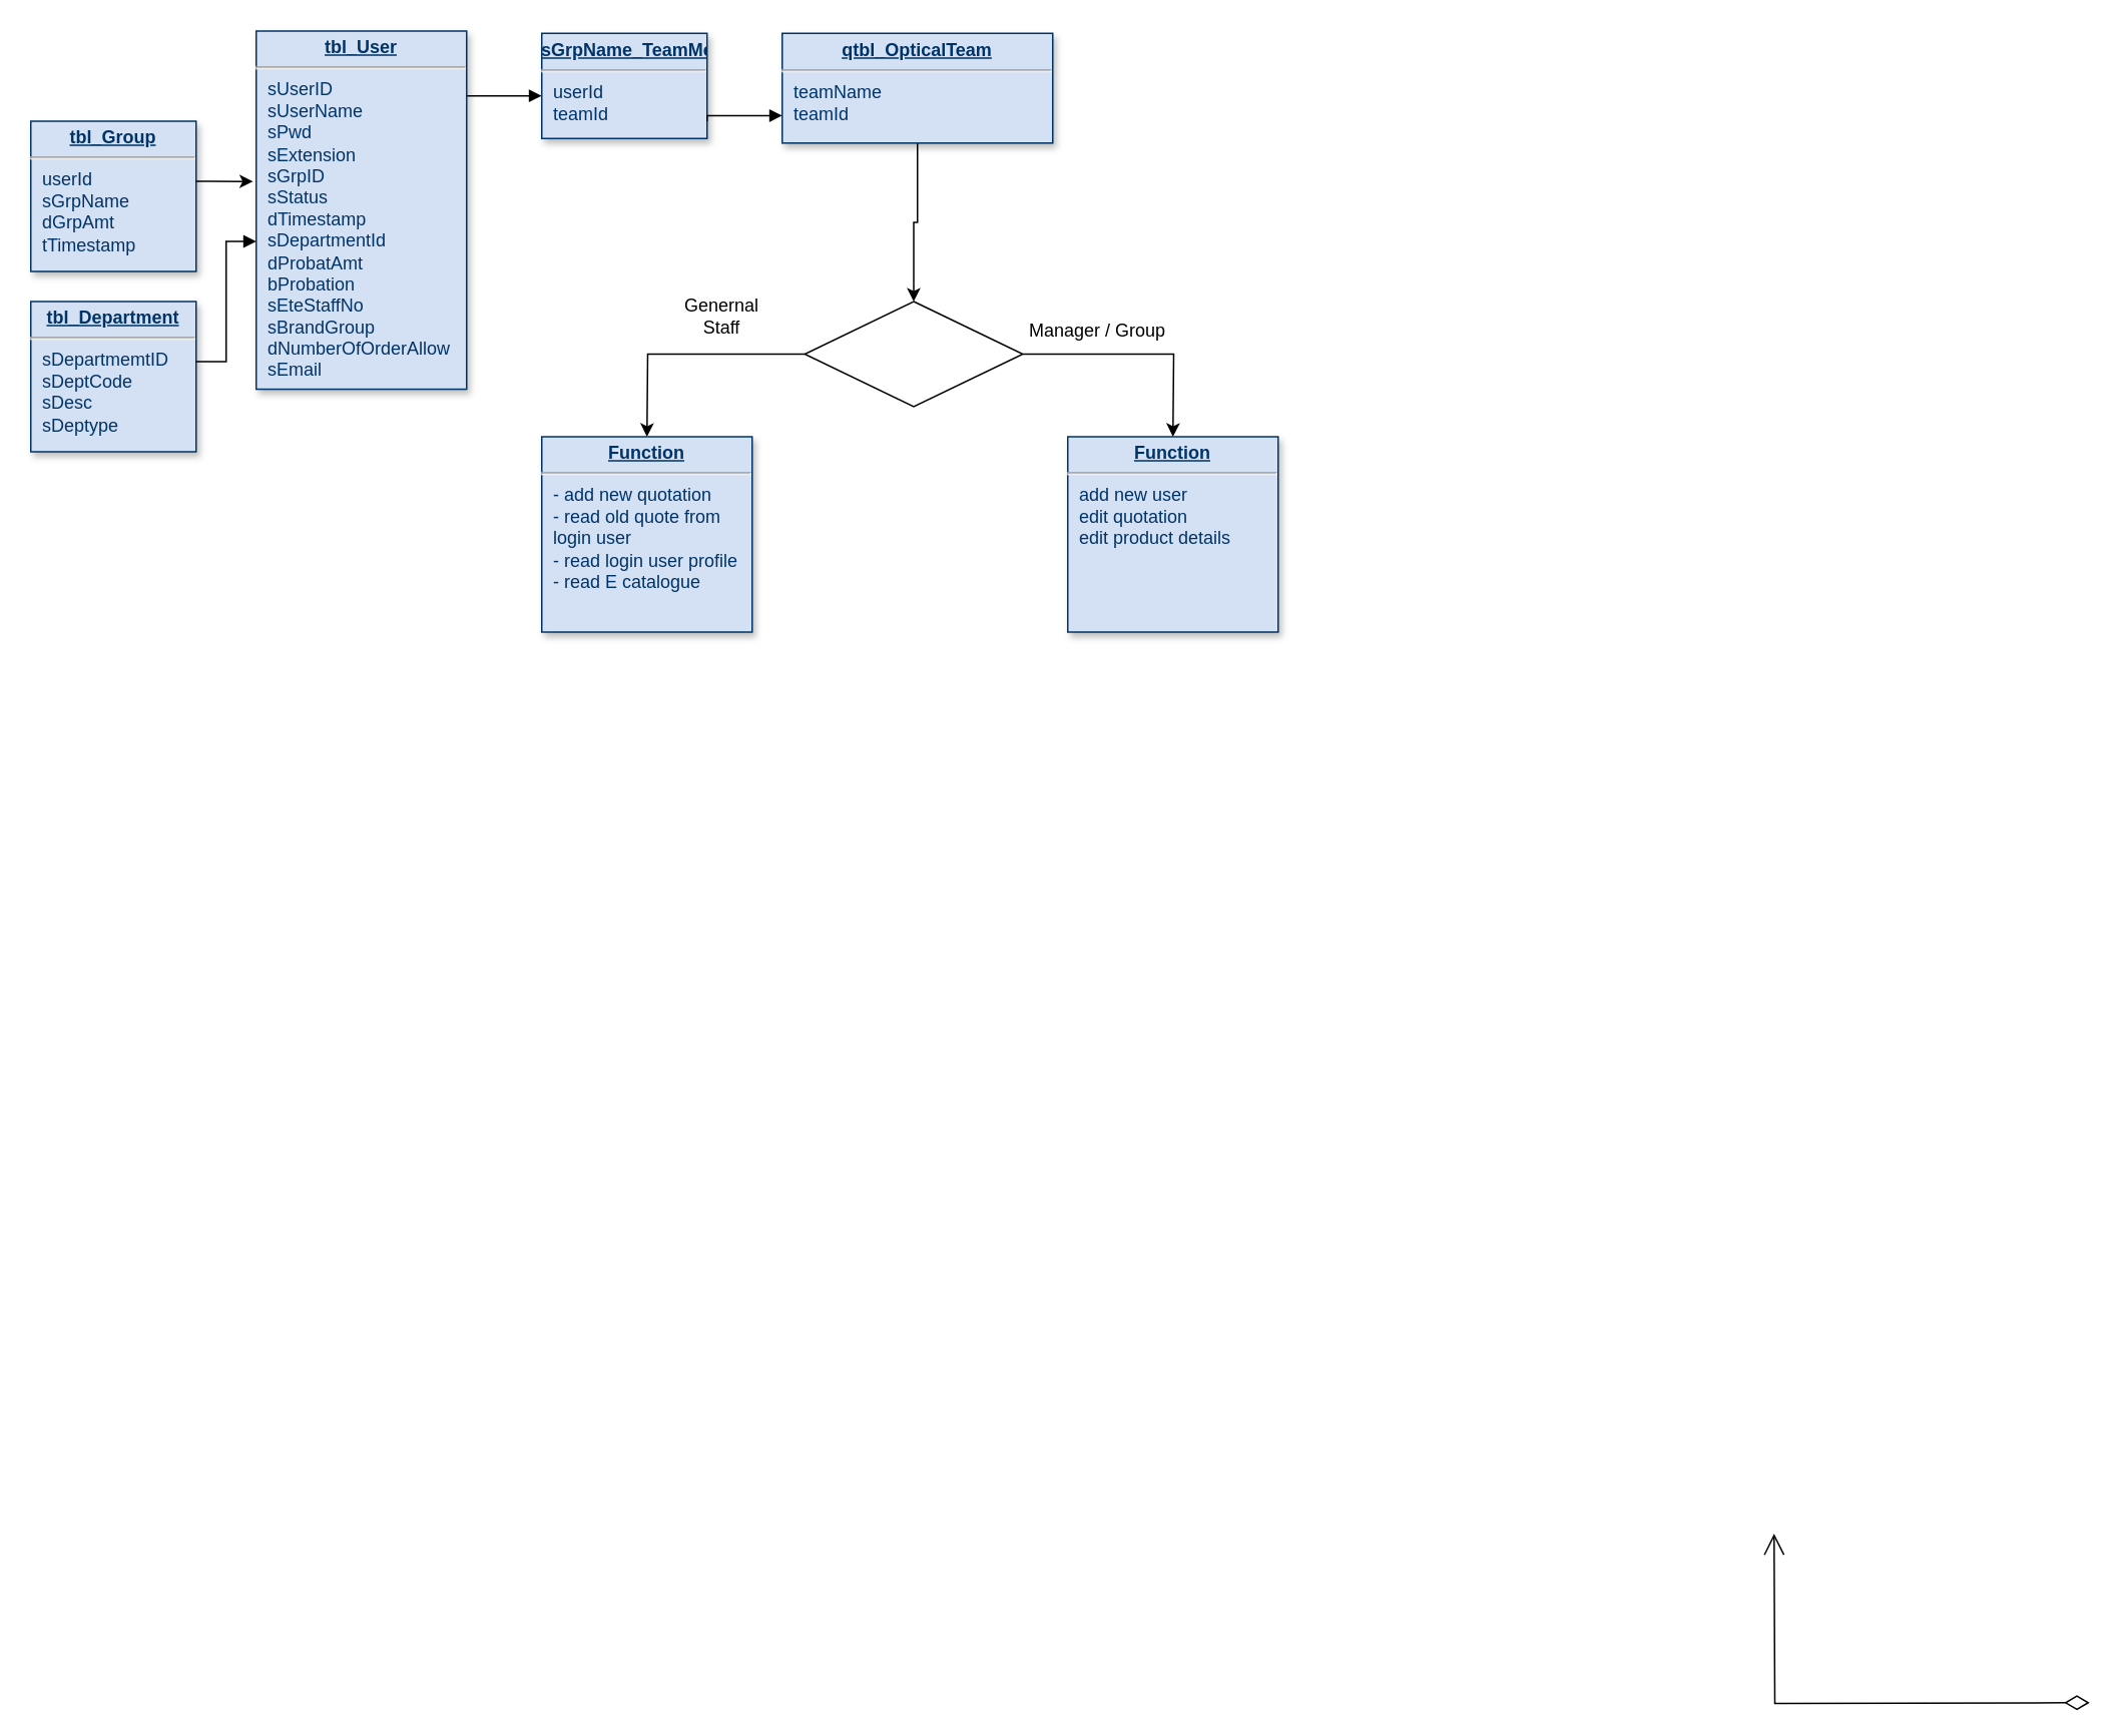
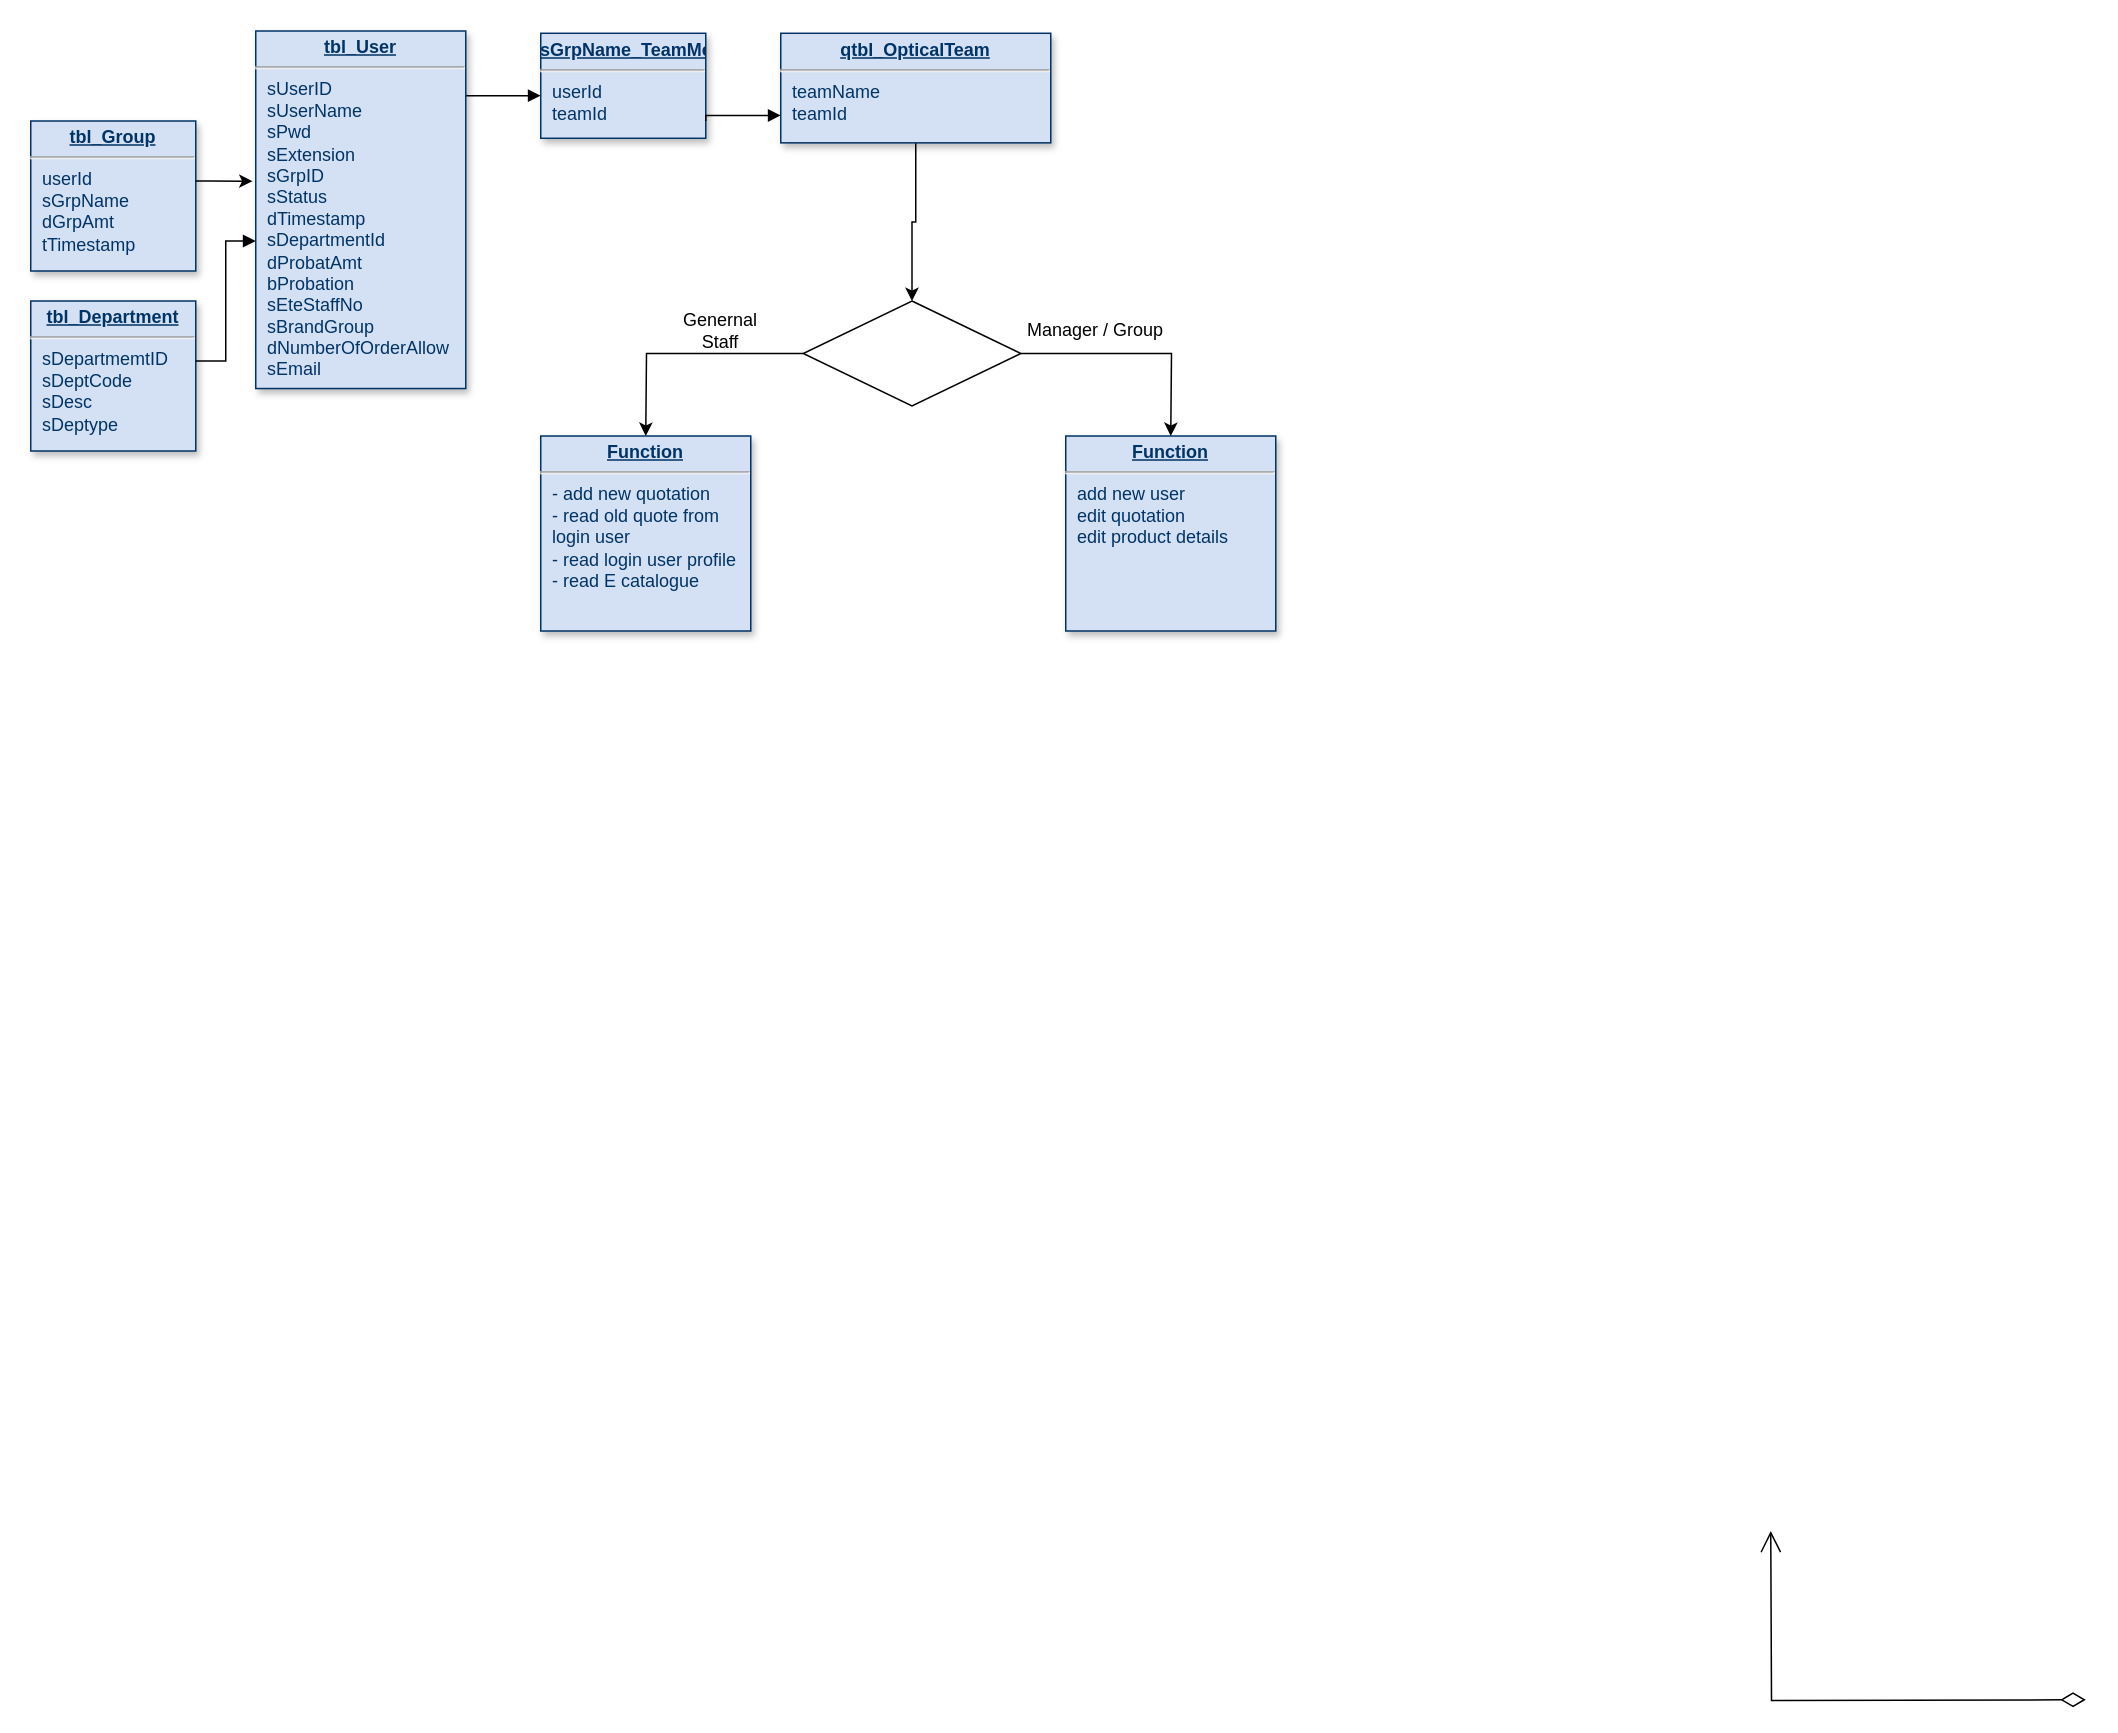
- <mxCell id="16" value="Genernal Staff" style="text;html=1;strokeColor=none;fillColor=none;align=center;verticalAlign=middle;whiteSpace=wrap;rounded=0;" vertex="1" parent="1"><mxGeometry x="460" y="200" width="40" height="20" as="geometry" /></mxCell>
+ <mxCell id="16" value="Genernal Staff" style="text;html=1;strokeColor=none;fillColor=none;align=center;verticalAlign=middle;whiteSpace=wrap;rounded=0;" vertex="1" parent="1"><mxGeometry x="460" y="210" width="40" height="20" as="geometry" /></mxCell>
